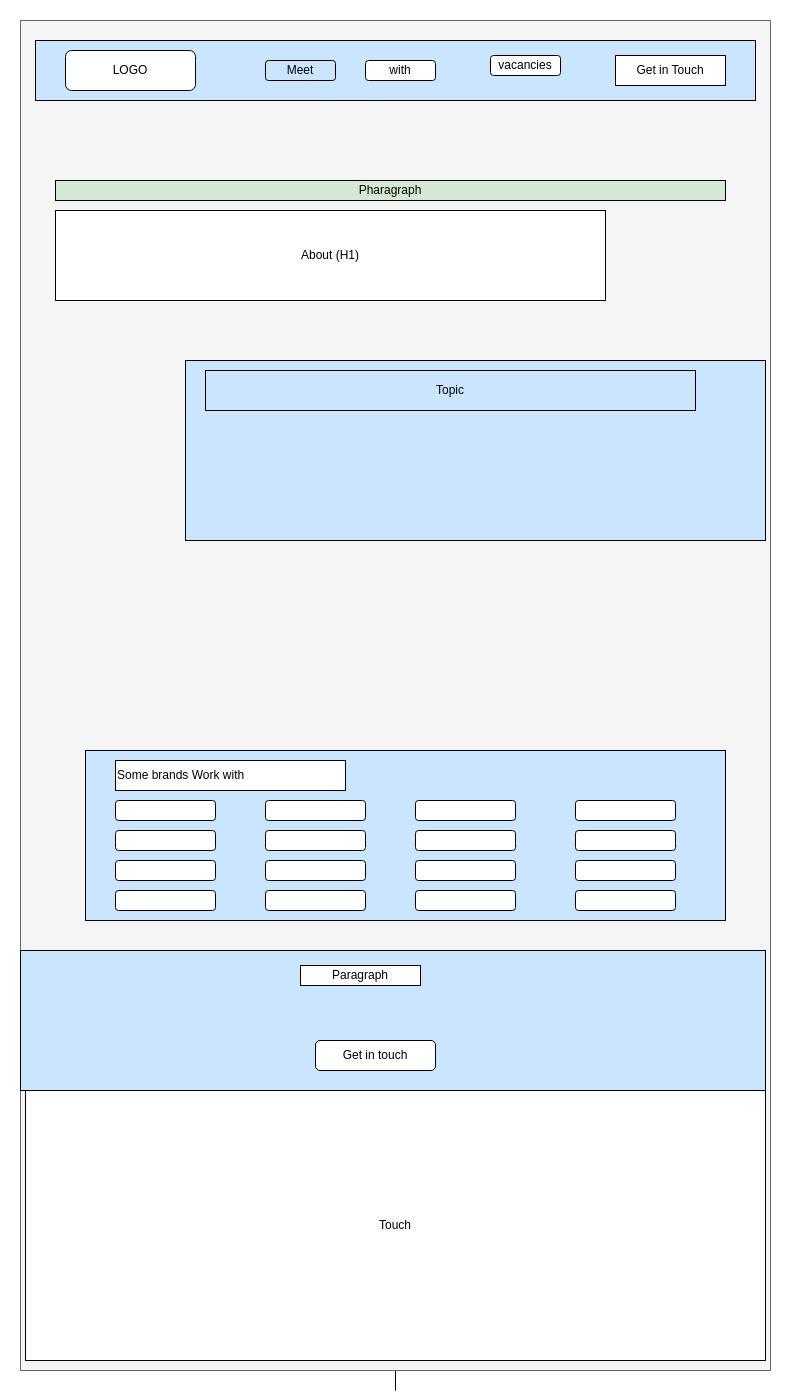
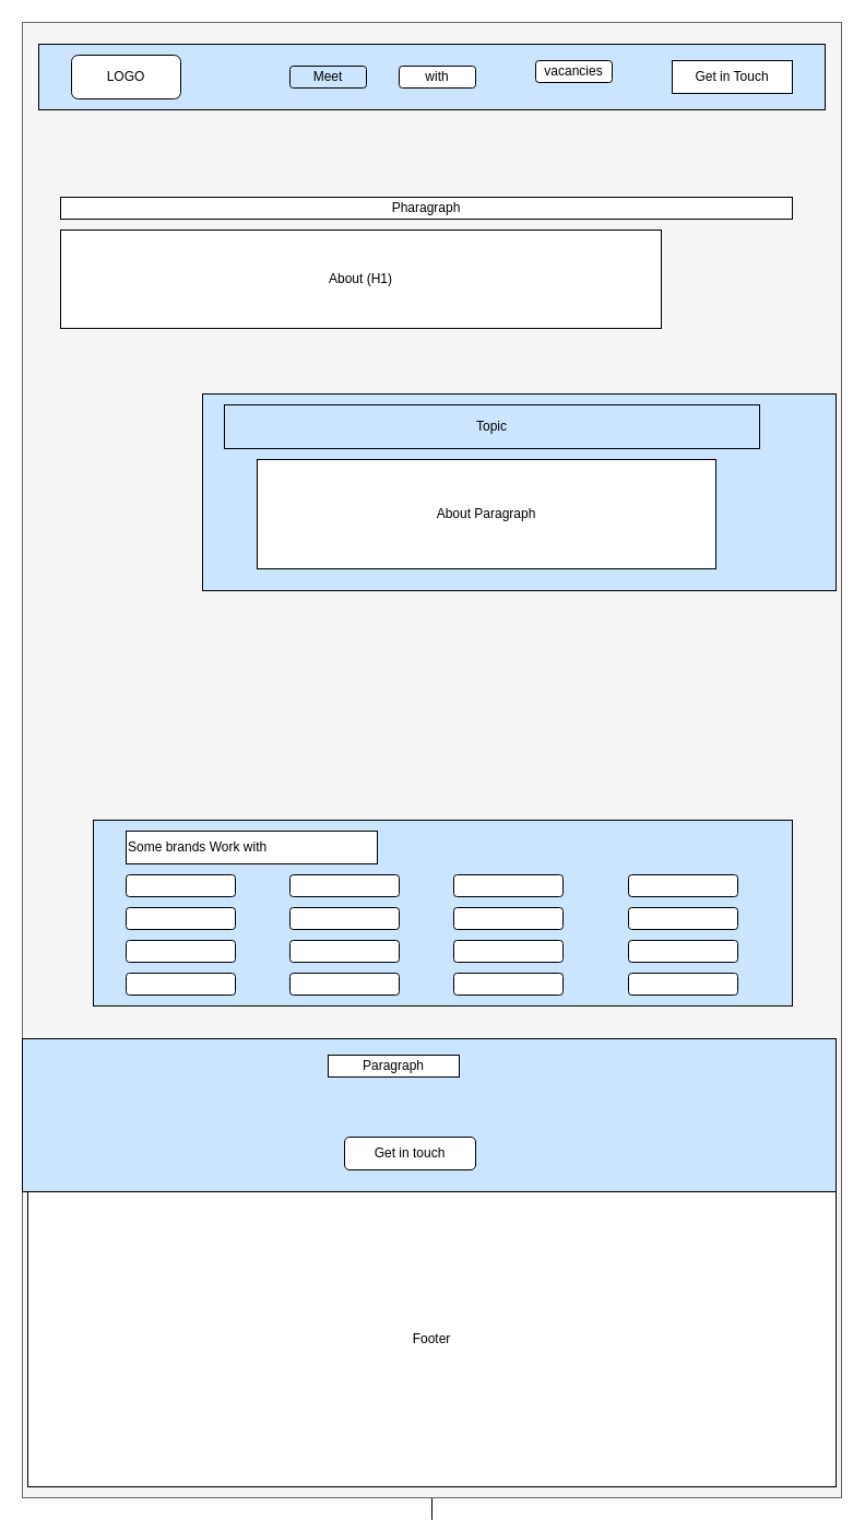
- <mxCell id="5" value="LOGO" style="rounded=1;whiteSpace=wrap;html=1;" vertex="1" parent="1"><mxGeometry x="65" y="50" width="130" height="40" as="geometry" /></mxCell>
+ <mxCell id="5" value="LOGO" style="rounded=1;whiteSpace=wrap;html=1;" vertex="1" parent="1"><mxGeometry x="65" y="50" width="100" height="40" as="geometry" /></mxCell>
- <mxCell id="10" value="Pharagraph" style="rounded=0;whiteSpace=wrap;html=1;fillColor=#d5e8d4;" vertex="1" parent="1"><mxGeometry x="55" y="180" width="670" height="20" as="geometry" /></mxCell>
+ <mxCell id="10" value="Pharagraph" style="rounded=0;whiteSpace=wrap;html=1;" vertex="1" parent="1"><mxGeometry x="55" y="180" width="670" height="20" as="geometry" /></mxCell>
+ <mxCell id="14" value="About Paragraph" style="rounded=0;whiteSpace=wrap;html=1;" vertex="1" parent="1"><mxGeometry x="235" y="420" width="420" height="100" as="geometry" /></mxCell>
- <mxCell id="36" value="Touch" style="rounded=0;whiteSpace=wrap;html=1;" vertex="1" parent="1"><mxGeometry x="25" y="1090" width="740" height="270" as="geometry" /></mxCell>
+ <mxCell id="36" value="Footer" style="rounded=0;whiteSpace=wrap;html=1;" vertex="1" parent="1"><mxGeometry x="25" y="1090" width="740" height="270" as="geometry" /></mxCell>
